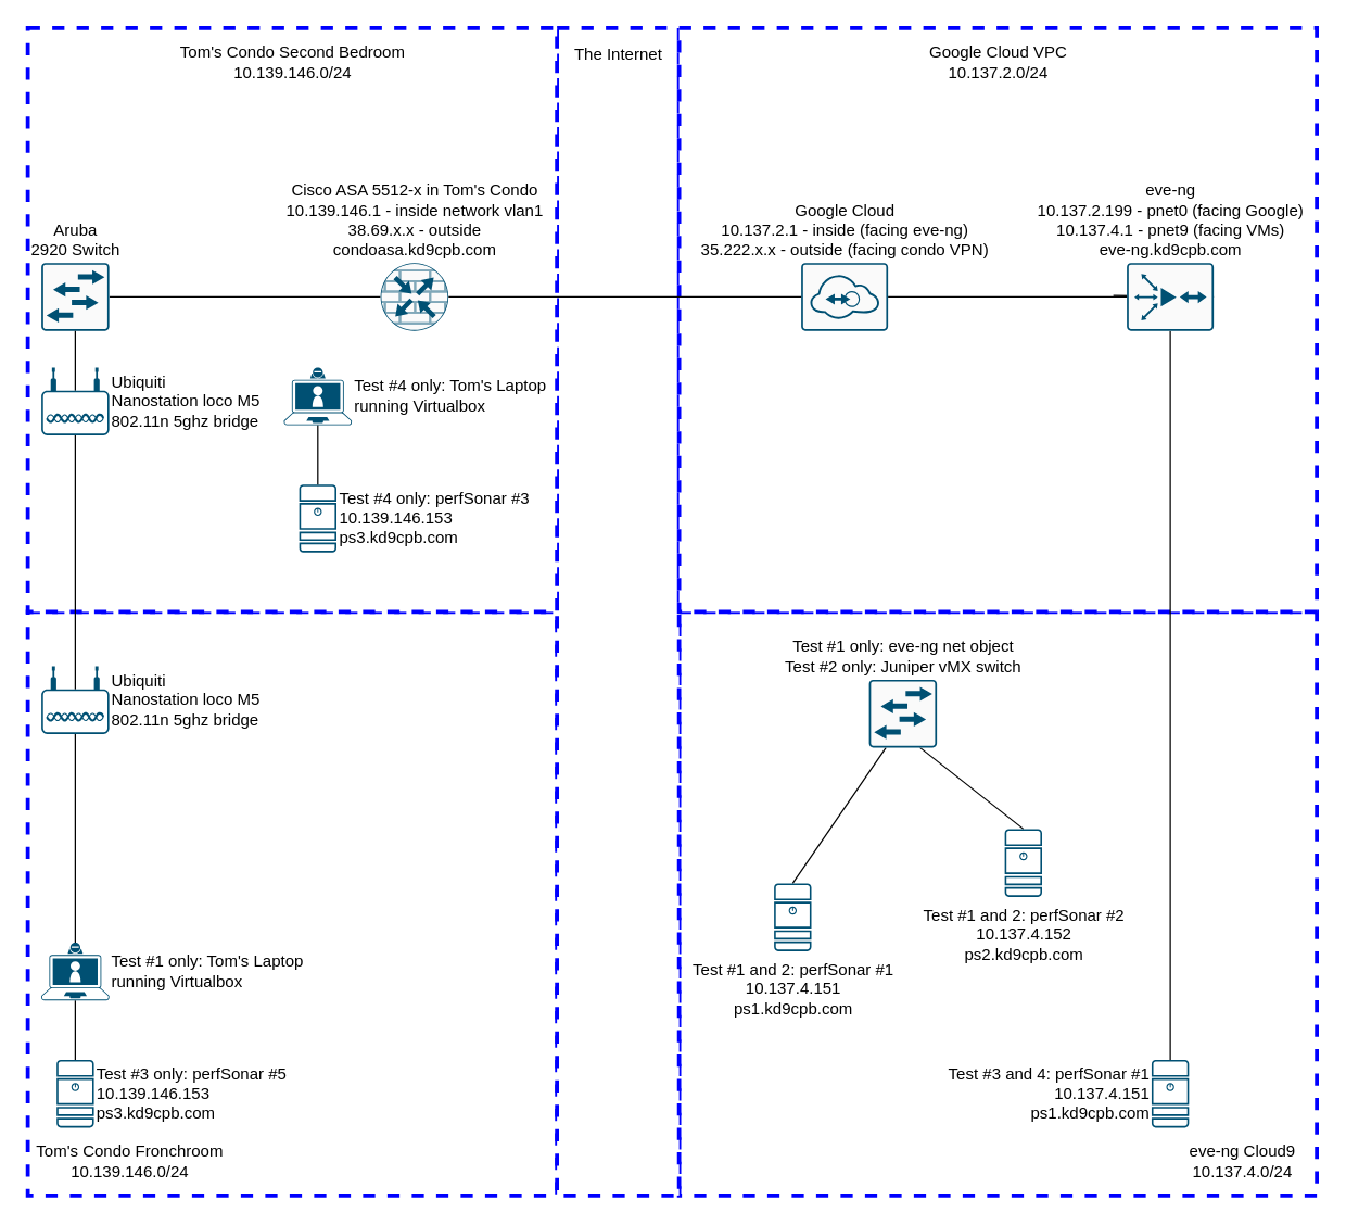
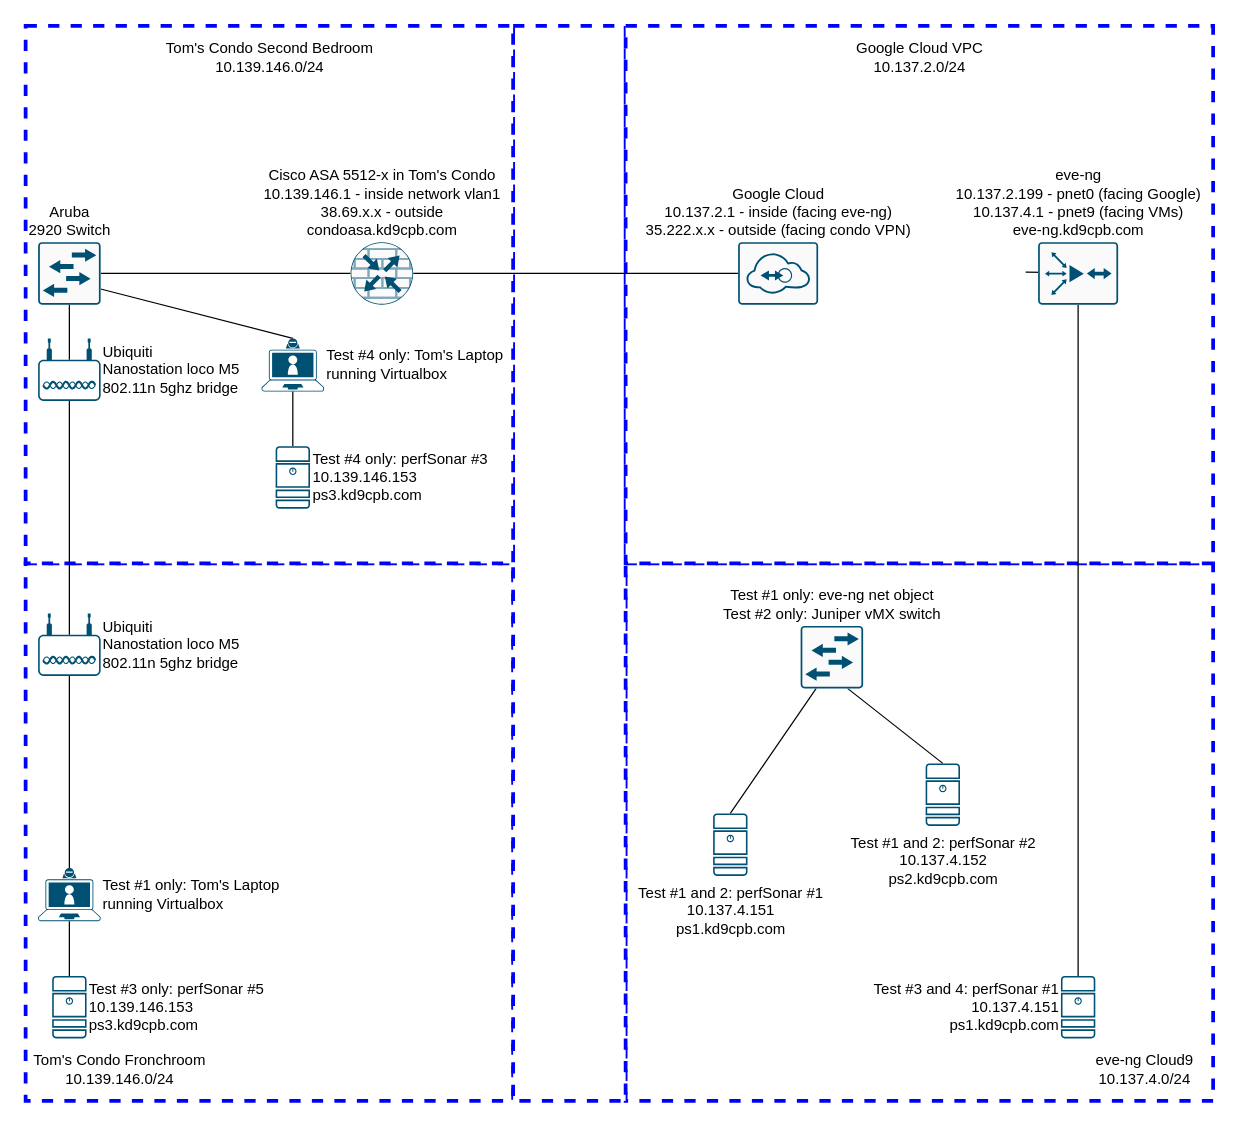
- <mxCell id="14" value="The Internet" style="text;html=1;align=center;verticalAlign=middle;resizable=0;points=[];autosize=1;" parent="1" vertex="1"><mxGeometry x="415" y="30" width="80" height="20" as="geometry" /></mxCell>
- <mxCell id="18" style="rounded=0;orthogonalLoop=1;jettySize=auto;html=1;exitX=1;exitY=0.5;exitDx=0;exitDy=0;exitPerimeter=0;endArrow=none;endFill=0;" parent="1" source="8" target="17" edge="1"><mxGeometry relative="1" as="geometry"><mxPoint x="654" y="218" as="sourcePoint" /><mxPoint x="820" y="217" as="targetPoint" /></mxGeometry></mxCell>
+ <mxCell id="25" style="edgeStyle=none;rounded=0;orthogonalLoop=1;jettySize=auto;html=1;exitX=1;exitY=0.75;exitDx=0;exitDy=0;exitPerimeter=0;entryX=0.5;entryY=0;entryDx=0;entryDy=0;entryPerimeter=0;endArrow=none;endFill=0;" edge="1" parent="1" source="26" target="34"><mxGeometry relative="1" as="geometry" /></mxCell>
